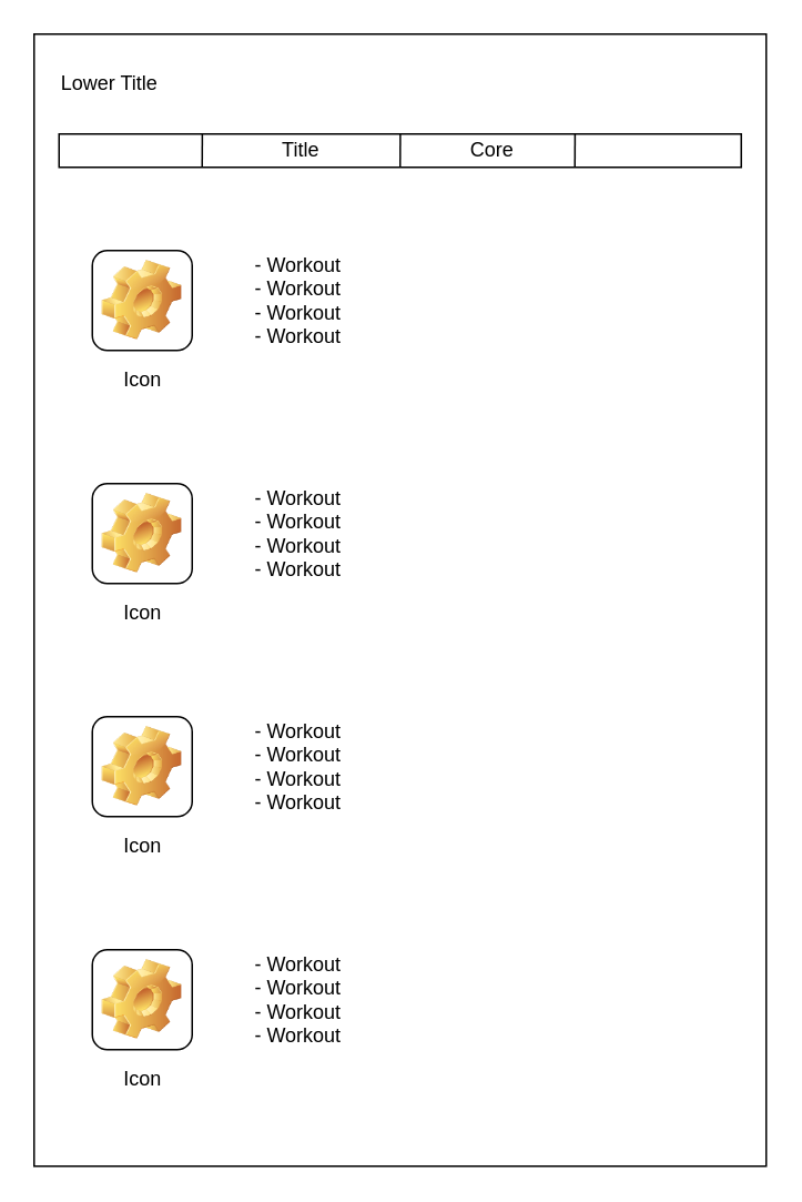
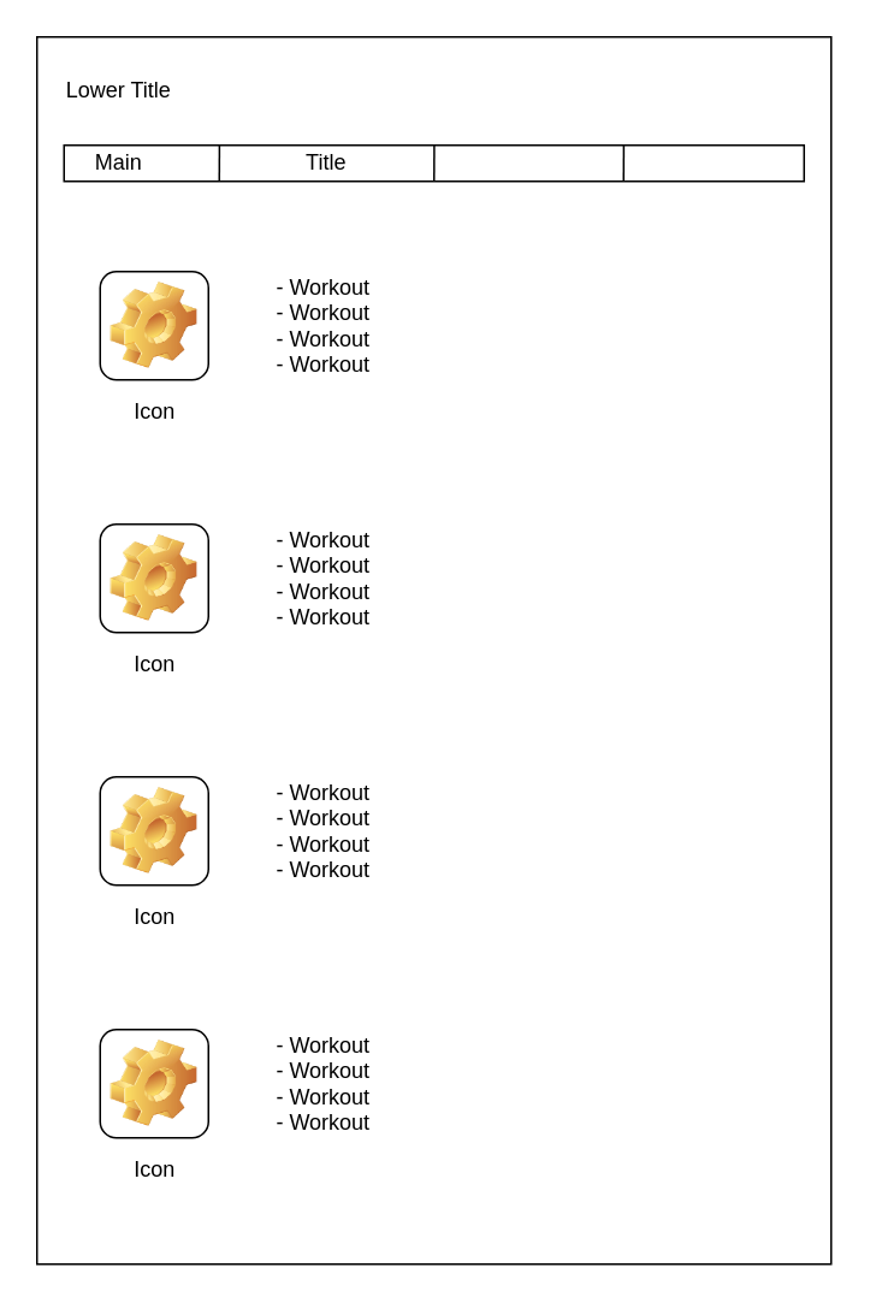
+ <mxCell id="5" value="Main" style="text;html=1;align=center;verticalAlign=middle;resizable=0;points=[];autosize=1;" parent="1" vertex="1"><mxGeometry x="45" y="80" width="40" height="20" as="geometry" /></mxCell>
- <mxCell id="7" value="Core" style="text;html=1;align=center;verticalAlign=middle;resizable=0;points=[];autosize=1;" parent="1" vertex="1"><mxGeometry x="275" y="80" width="40" height="20" as="geometry" /></mxCell>
